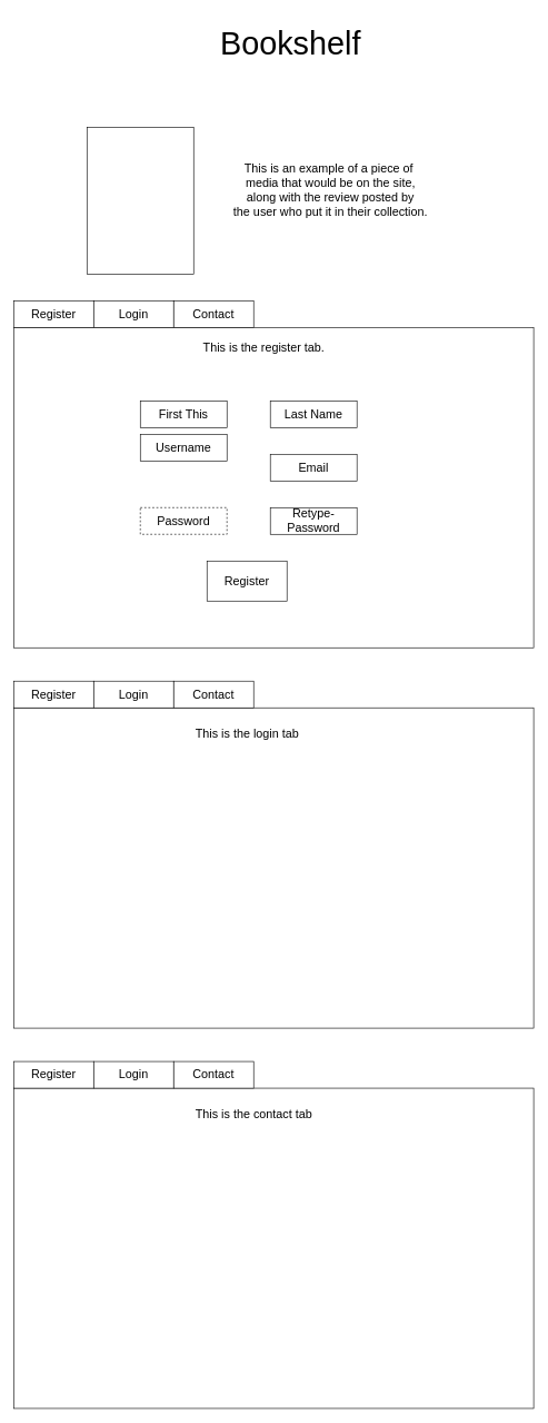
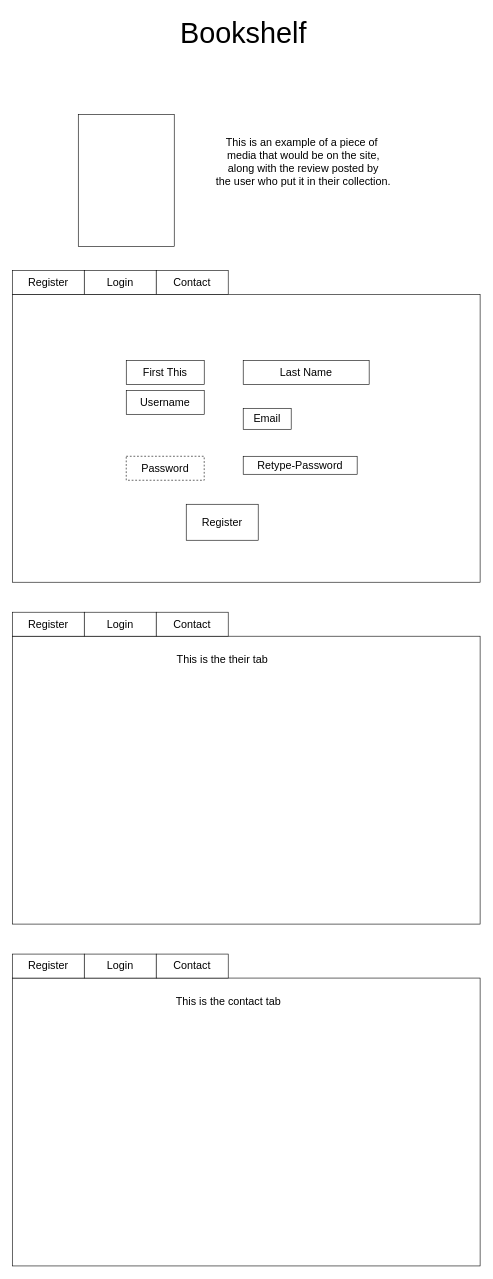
- <mxCell id="2" value="&lt;font style=&quot;font-size: 48px;&quot;&gt;Bookshelf&lt;/font&gt;" style="text;html=1;align=center;verticalAlign=middle;resizable=0;points=[];autosize=1;strokeColor=none;fillColor=none;" parent="1" vertex="1"><mxGeometry x="320" y="30" width="230" height="70" as="geometry" /></mxCell>
+ <mxCell id="2" value="&lt;font style=&quot;font-size: 48px;&quot;&gt;Bookshelf&lt;/font&gt;" style="text;html=1;align=center;verticalAlign=middle;resizable=0;points=[];autosize=1;strokeColor=none;fillColor=none;" parent="1" vertex="1"><mxGeometry x="290" y="20" width="230" height="70" as="geometry" /></mxCell>
- <mxCell id="4" value="This is an example of a piece of&amp;nbsp;&lt;br&gt;media that would be on the site,&lt;br&gt;along with the review posted by&lt;br&gt;the user who put it in their collection." style="text;html=1;align=center;verticalAlign=middle;resizable=0;points=[];autosize=1;strokeColor=none;fillColor=none;fontSize=18;" parent="1" vertex="1"><mxGeometry x="340" y="235" width="310" height="100" as="geometry" /></mxCell>
+ <mxCell id="4" value="This is an example of a piece of&amp;nbsp;&lt;br&gt;media that would be on the site,&lt;br&gt;along with the review posted by&lt;br&gt;the user who put it in their collection." style="text;html=1;align=center;verticalAlign=middle;resizable=0;points=[];autosize=1;strokeColor=none;fillColor=none;fontSize=18;" parent="1" vertex="1"><mxGeometry x="350" y="220" width="310" height="100" as="geometry" /></mxCell>
- <mxCell id="17" value="This is the register tab." style="text;html=1;align=center;verticalAlign=middle;resizable=0;points=[];autosize=1;strokeColor=none;fillColor=none;fontSize=18;" parent="1" vertex="1"><mxGeometry x="290" y="500" width="210" height="40" as="geometry" /></mxCell>
- <mxCell id="20" value="Last Name" style="whiteSpace=wrap;html=1;fontSize=18;" parent="1" vertex="1"><mxGeometry x="405" y="600" width="130" height="40" as="geometry" /></mxCell>
+ <mxCell id="20" value="Last Name" style="whiteSpace=wrap;html=1;fontSize=18;" parent="1" vertex="1"><mxGeometry x="405" y="600" width="210" height="40" as="geometry" /></mxCell>
- <mxCell id="18" value="Email" style="whiteSpace=wrap;html=1;fontSize=18;" parent="1" vertex="1"><mxGeometry x="405" y="680" width="130" height="40" as="geometry" /></mxCell>
+ <mxCell id="18" value="Email" style="whiteSpace=wrap;html=1;fontSize=18;" parent="1" vertex="1"><mxGeometry x="405" y="680" width="80" height="35" as="geometry" /></mxCell>
- <mxCell id="23" value="Retype-Password" style="whiteSpace=wrap;html=1;fontSize=18;" parent="1" vertex="1"><mxGeometry x="405" y="760" width="130" height="40" as="geometry" /></mxCell>
+ <mxCell id="23" value="Retype-Password" style="whiteSpace=wrap;html=1;fontSize=18;" parent="1" vertex="1"><mxGeometry x="405" y="760" width="190" height="30" as="geometry" /></mxCell>
- <mxCell id="25" value="This is the login tab" style="text;html=1;align=center;verticalAlign=middle;resizable=0;points=[];autosize=1;strokeColor=none;fillColor=none;fontSize=18;" parent="1" vertex="1"><mxGeometry x="280" y="1080" width="180" height="40" as="geometry" /></mxCell>
+ <mxCell id="25" value="This is the their tab" style="text;html=1;align=center;verticalAlign=middle;resizable=0;points=[];autosize=1;strokeColor=none;fillColor=none;fontSize=18;" parent="1" vertex="1"><mxGeometry x="280" y="1080" width="180" height="40" as="geometry" /></mxCell>
